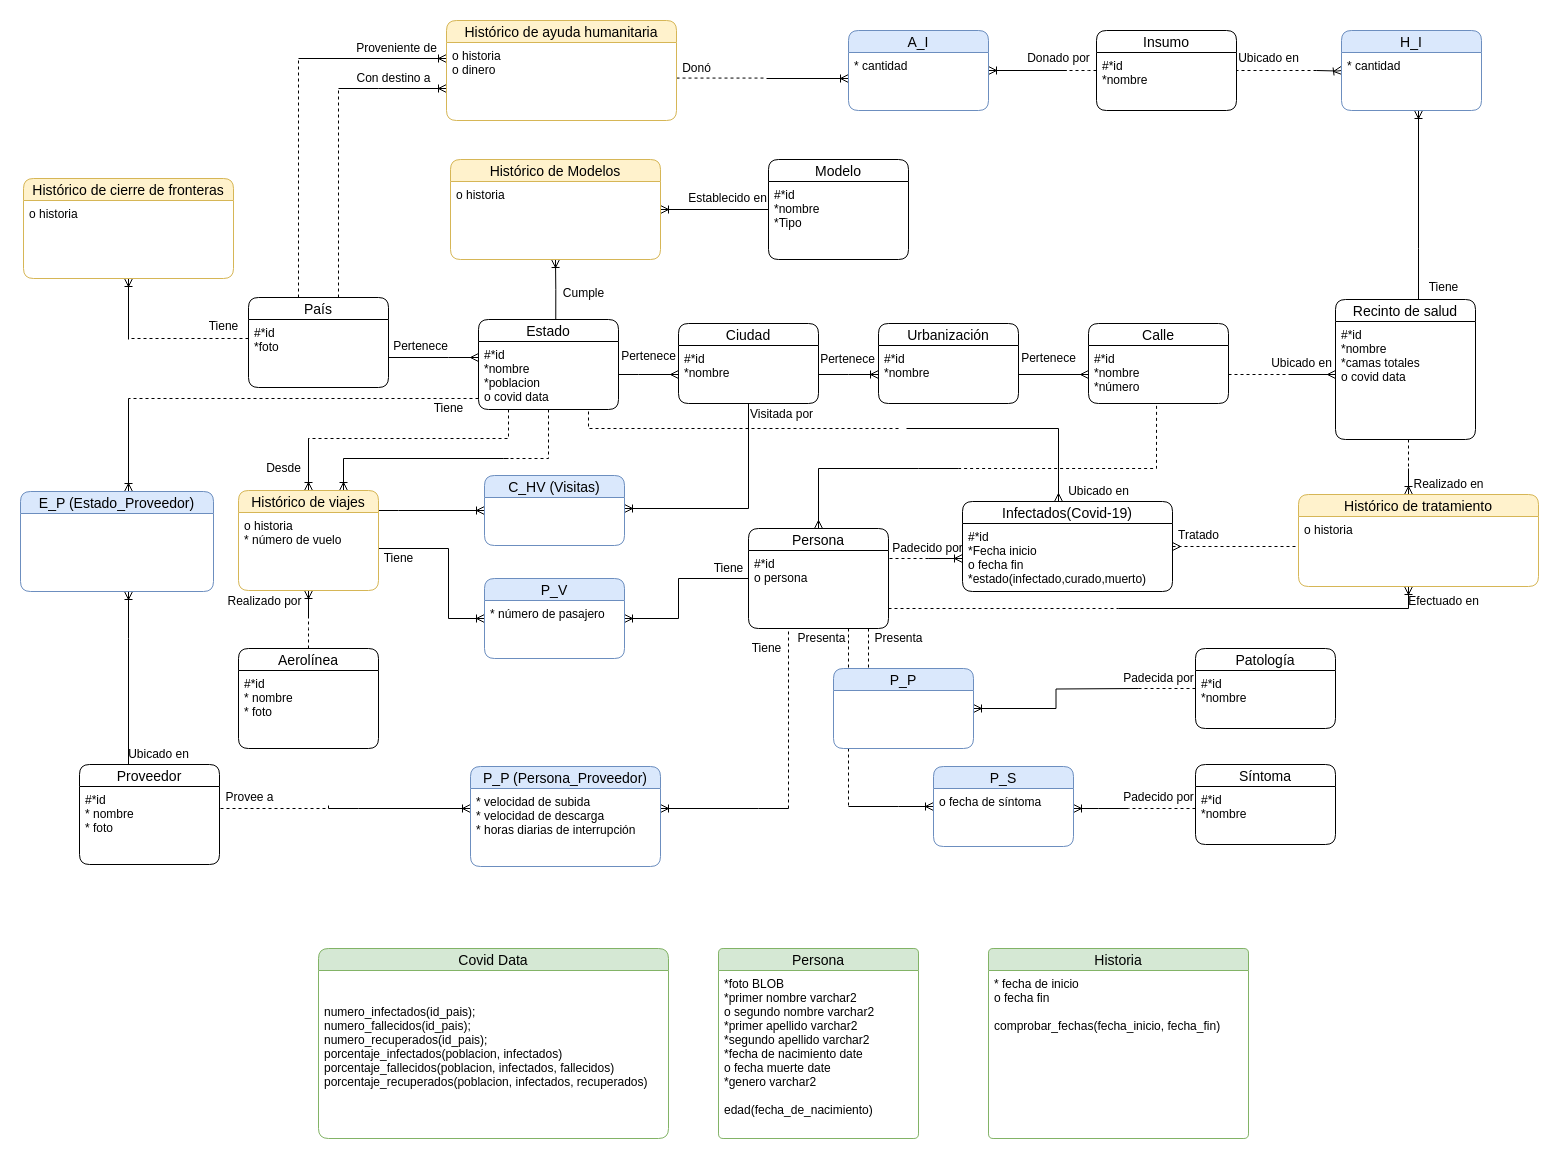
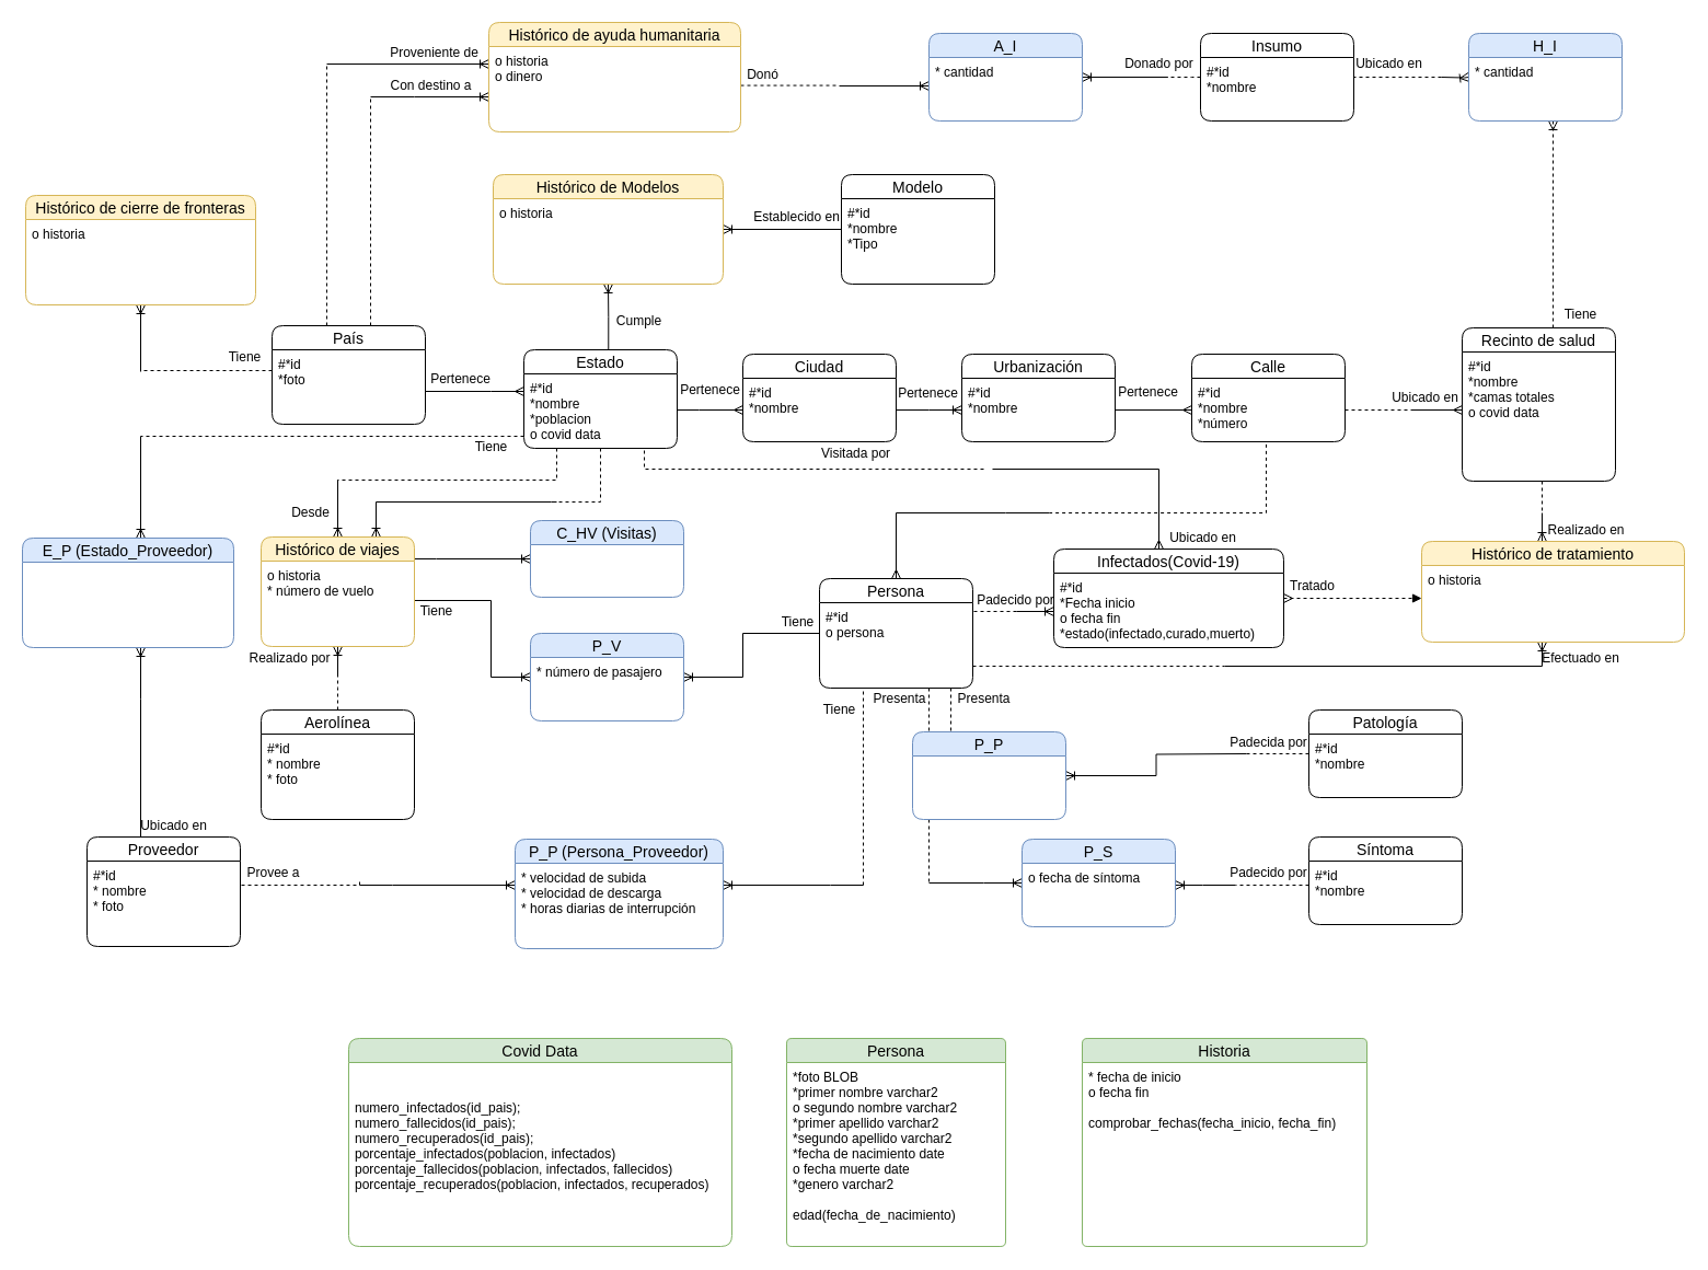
- <mxCell id="21" style="edgeStyle=orthogonalEdgeStyle;rounded=0;orthogonalLoop=1;jettySize=auto;html=1;startArrow=none;startFill=0;endArrow=ERoneToMany;endFill=0;" parent="1" source="79" target="75" edge="1"><mxGeometry relative="1" as="geometry"><Array as="points"><mxPoint x="1418" y="248" /><mxPoint x="1418" y="248" /></Array></mxGeometry></mxCell>
+ <mxCell id="21" style="edgeStyle=orthogonalEdgeStyle;rounded=0;orthogonalLoop=1;jettySize=auto;html=1;startArrow=none;startFill=0;endArrow=ERoneToMany;endFill=0;dashed=1;" parent="1" source="79" target="75" edge="1"><mxGeometry relative="1" as="geometry"><Array as="points"><mxPoint x="1418" y="248" /><mxPoint x="1418" y="248" /></Array></mxGeometry></mxCell>
- <mxCell id="17" style="edgeStyle=orthogonalEdgeStyle;rounded=0;orthogonalLoop=1;jettySize=auto;html=1;startArrow=none;startFill=0;endArrow=ERoneToMany;endFill=0;" parent="1" source="62" target="92" edge="1"><mxGeometry relative="1" as="geometry"><mxPoint x="178" y="678" as="targetPoint" /><Array as="points"><mxPoint x="748" y="508" /></Array></mxGeometry></mxCell>
- <mxCell id="56" value="" style="endArrow=none;dashed=1;html=1;strokeColor=#000000;startArrow=ERmany;startFill=0;edgeStyle=orthogonalEdgeStyle;rounded=0;" parent="1" target="83" edge="1" source="81"><mxGeometry width="50" height="50" relative="1" as="geometry"><mxPoint x="1064" y="648" as="sourcePoint" /><mxPoint x="1258" y="568" as="targetPoint" /><Array as="points"><mxPoint x="1268" y="546" /><mxPoint x="1268" y="546" /></Array></mxGeometry></mxCell>
+ <mxCell id="56" value="" style="endArrow=block;dashed=1;html=1;strokeColor=#000000;startArrow=ERmany;startFill=0;edgeStyle=orthogonalEdgeStyle;rounded=0;" parent="1" target="83" edge="1" source="81"><mxGeometry width="50" height="50" relative="1" as="geometry"><mxPoint x="1064" y="648" as="sourcePoint" /><mxPoint x="1258" y="568" as="targetPoint" /><Array as="points"><mxPoint x="1268" y="546" /><mxPoint x="1268" y="546" /></Array></mxGeometry></mxCell>
